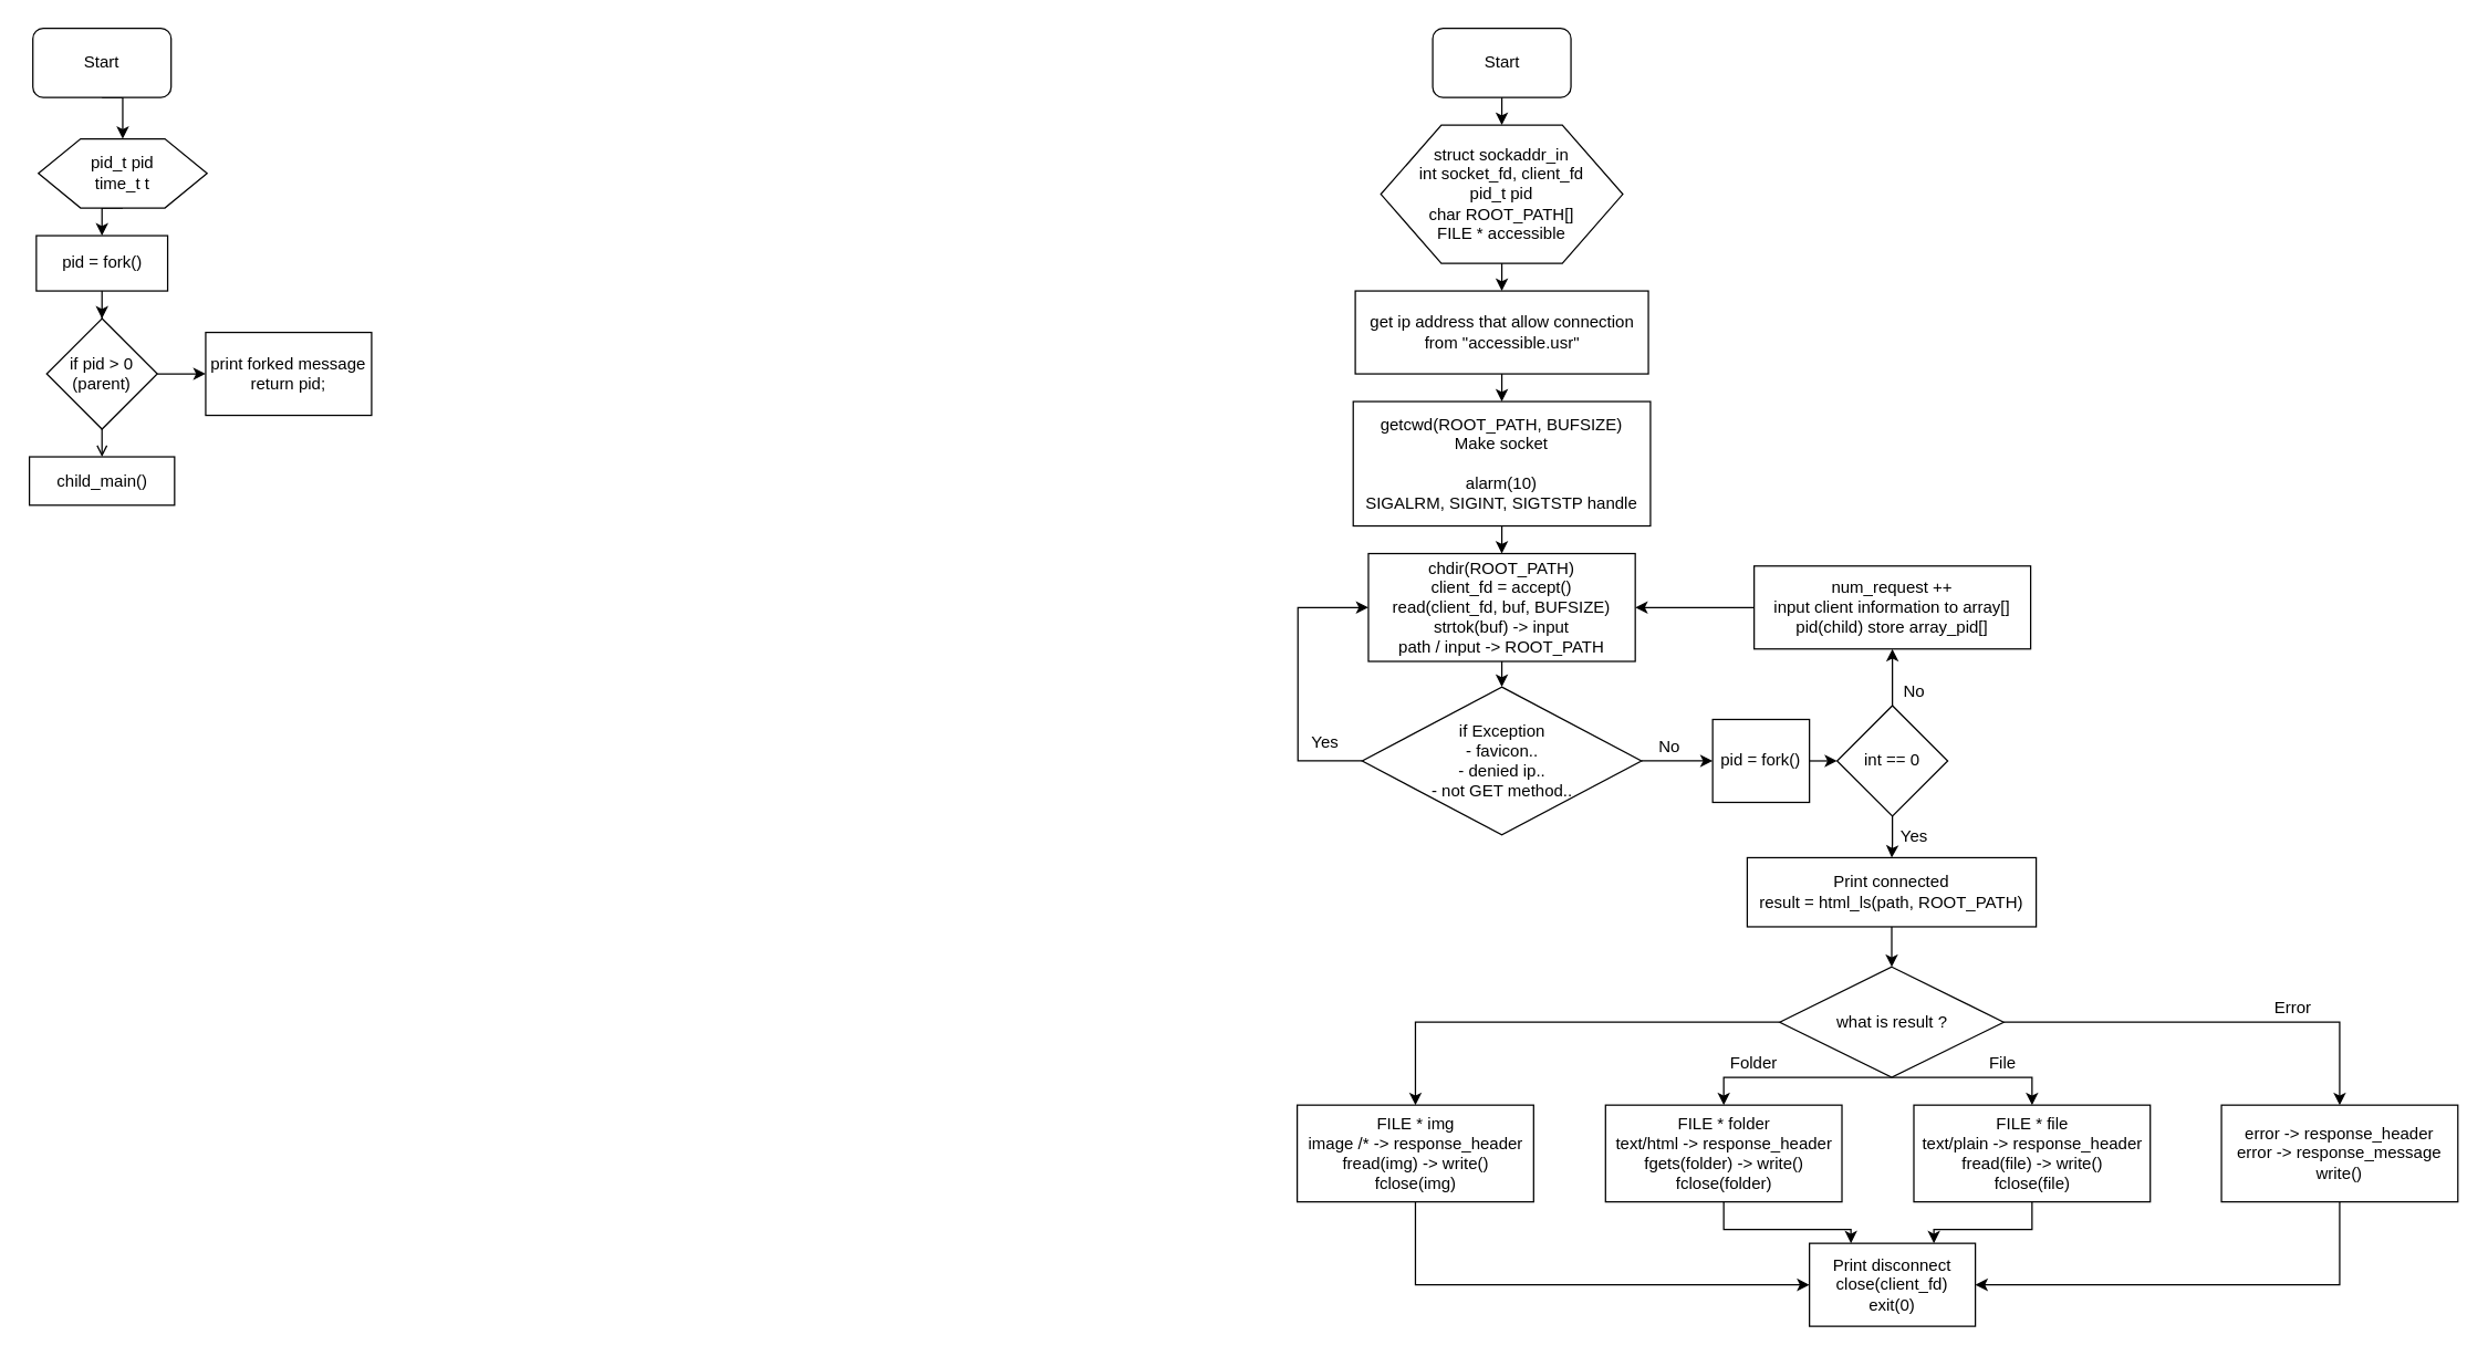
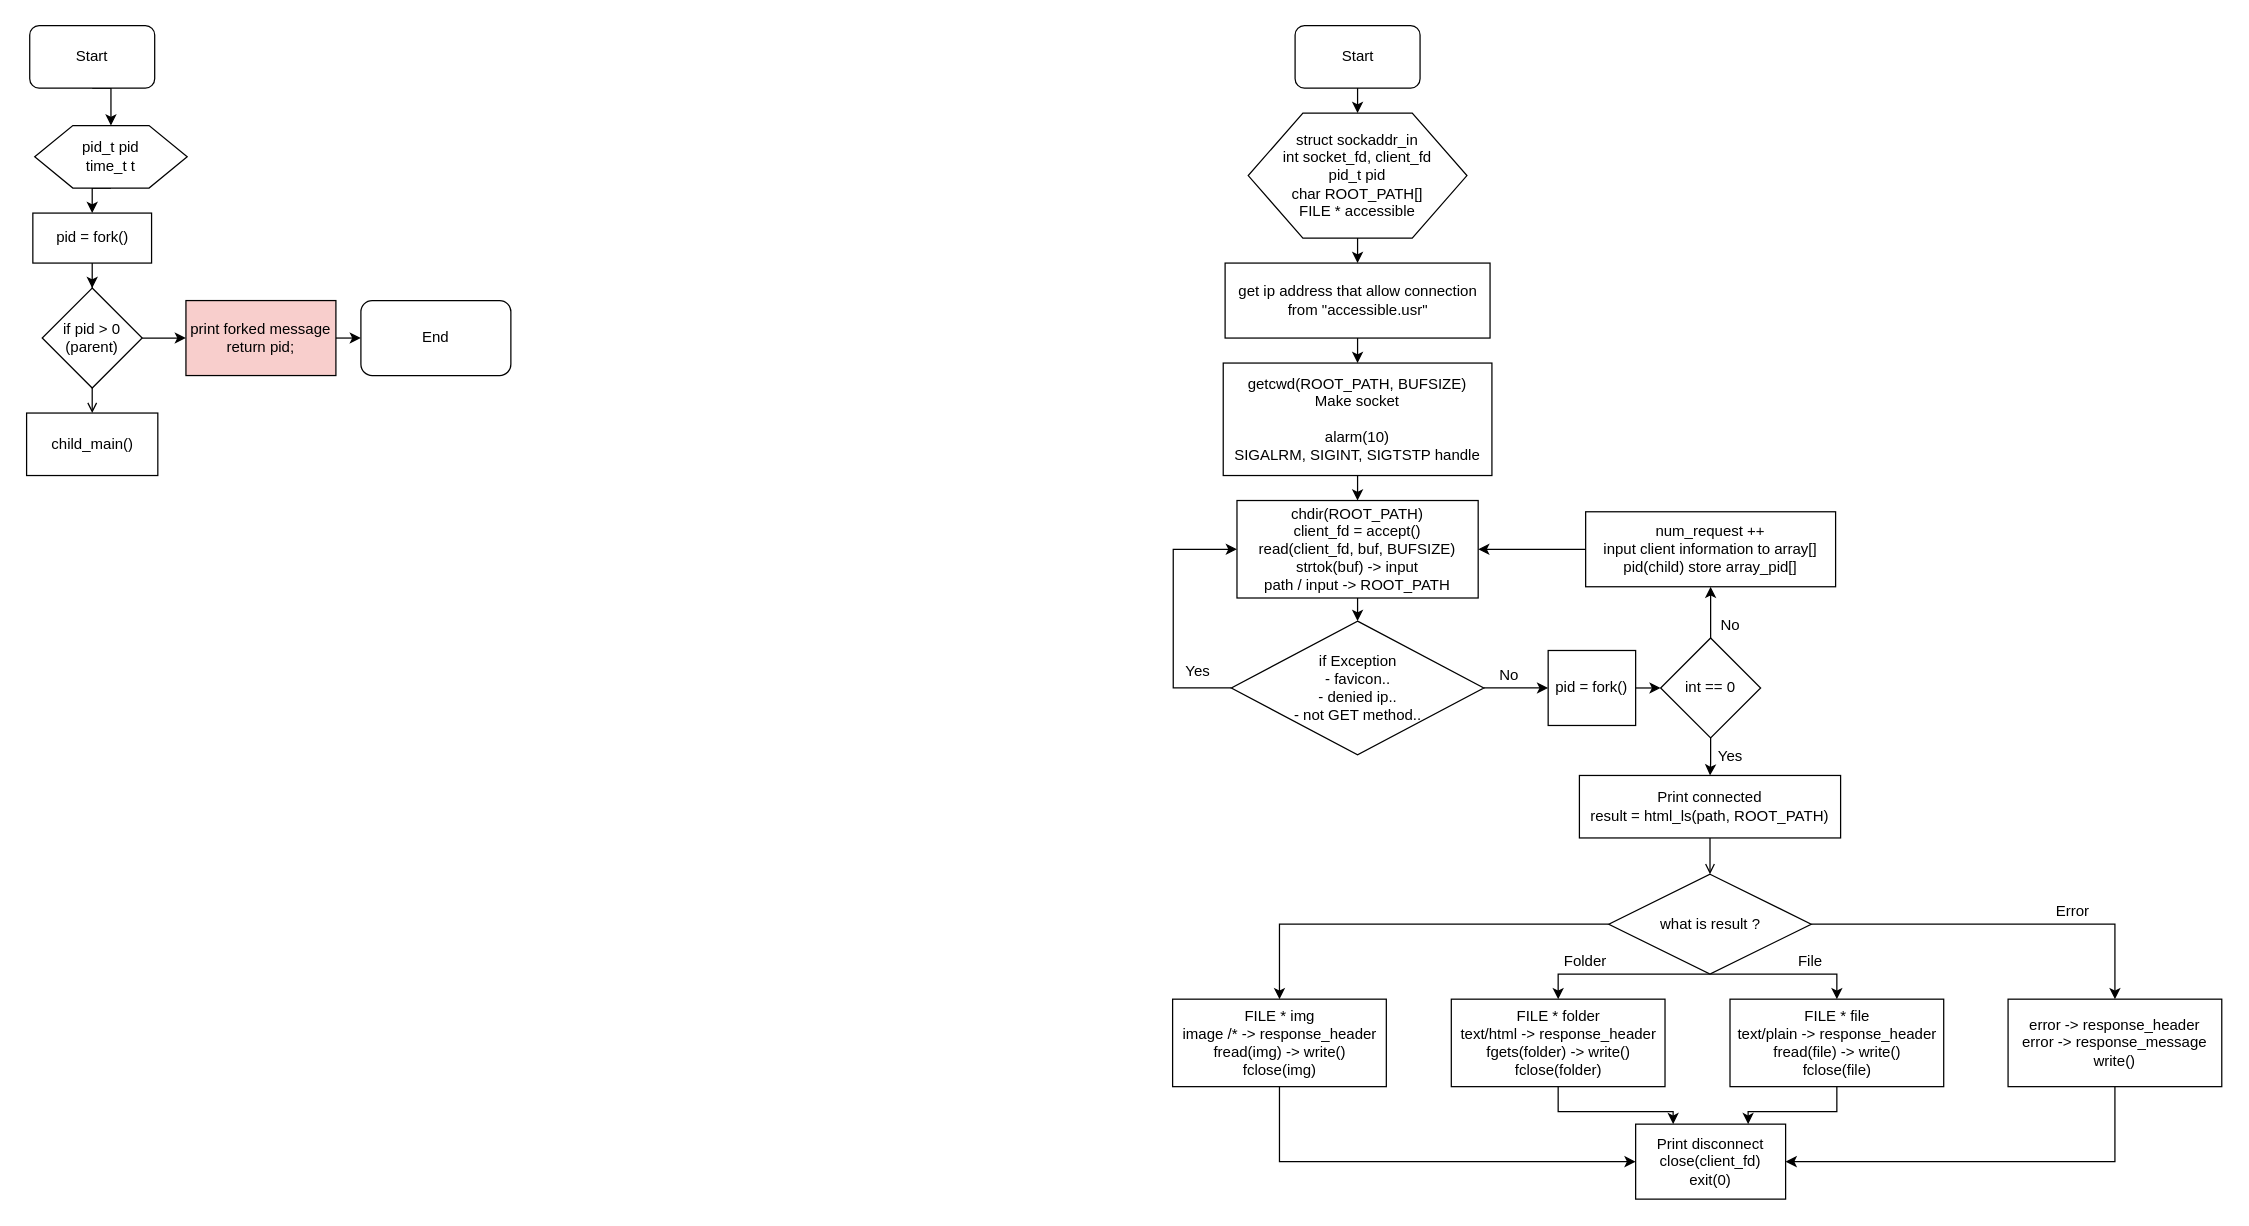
- <mxCell id="55" value="print forked message&lt;br&gt;return pid;&lt;br&gt;" style="rounded=0;whiteSpace=wrap;html=1;" vertex="1" parent="1"><mxGeometry x="148" y="240" width="120" height="60" as="geometry" /></mxCell>
+ <mxCell id="55" value="print forked message&lt;br&gt;return pid;&lt;br&gt;" style="rounded=0;whiteSpace=wrap;html=1;fillColor=#f8cecc;" vertex="1" parent="1"><mxGeometry x="148" y="240" width="120" height="60" as="geometry" /></mxCell>
+ <mxCell id="54" style="edgeStyle=orthogonalEdgeStyle;rounded=0;orthogonalLoop=1;jettySize=auto;html=1;exitX=1;exitY=0.5;exitDx=0;exitDy=0;entryX=0;entryY=0.5;entryDx=0;entryDy=0;" edge="1" parent="1" source="55" target="57"><mxGeometry relative="1" as="geometry" /></mxCell>
+ <mxCell id="57" value="End" style="rounded=1;whiteSpace=wrap;html=1;" vertex="1" parent="1"><mxGeometry x="288" y="240" width="120" height="60" as="geometry" /></mxCell>
- <mxCell id="56" value="child_main()" style="rounded=0;whiteSpace=wrap;html=1;" vertex="1" parent="1"><mxGeometry x="20.5" y="330" width="105" height="35" as="geometry" /></mxCell>
+ <mxCell id="56" value="child_main()" style="rounded=0;whiteSpace=wrap;html=1;" vertex="1" parent="1"><mxGeometry x="20.5" y="330" width="105" height="50" as="geometry" /></mxCell>
- <mxCell id="6" style="edgeStyle=orthogonalEdgeStyle;rounded=0;orthogonalLoop=1;jettySize=auto;html=1;exitX=0.5;exitY=1;exitDx=0;exitDy=0;entryX=0.5;entryY=0;entryDx=0;entryDy=0;" parent="1" source="7" target="12" edge="1"><mxGeometry relative="1" as="geometry" /></mxCell>
+ <mxCell id="6" style="edgeStyle=orthogonalEdgeStyle;rounded=0;orthogonalLoop=1;jettySize=auto;html=1;exitX=0.5;exitY=1;exitDx=0;exitDy=0;entryX=0.5;entryY=0;entryDx=0;entryDy=0;endArrow=open;" parent="1" source="7" target="12" edge="1"><mxGeometry relative="1" as="geometry" /></mxCell>
